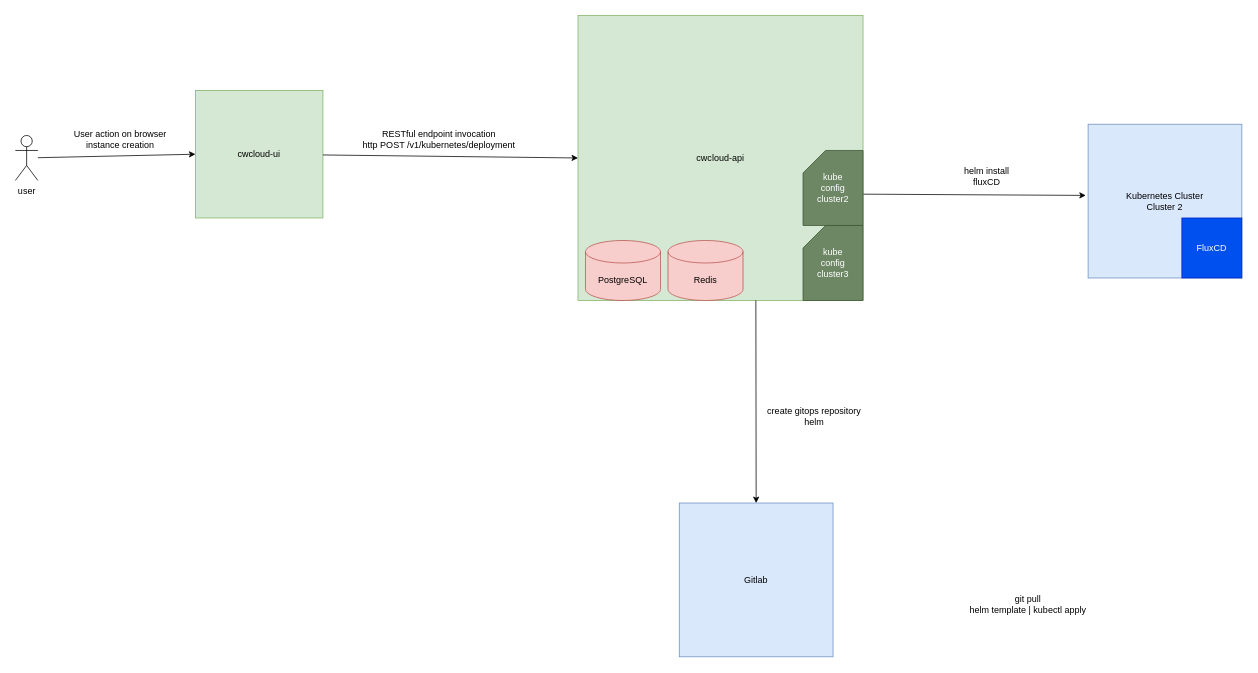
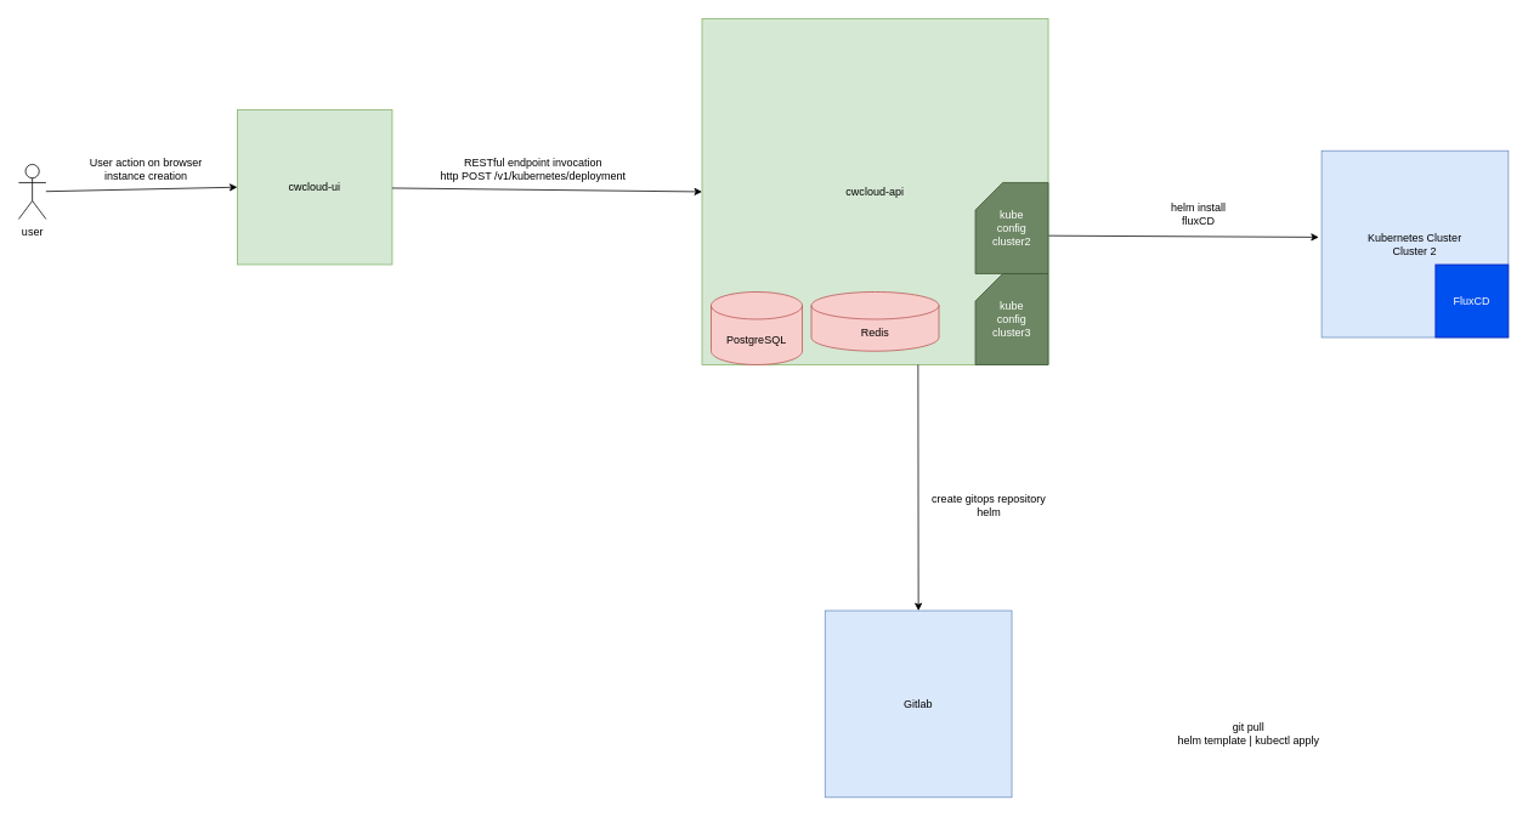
- <mxCell id="8" value="Redis" style="shape=cylinder3;whiteSpace=wrap;html=1;boundedLbl=1;backgroundOutline=1;size=15;fillColor=#f8cecc;strokeColor=#b85450;" parent="1" vertex="1"><mxGeometry x="890" y="320" width="100" height="80" as="geometry" /></mxCell>
+ <mxCell id="8" value="Redis" style="shape=cylinder3;whiteSpace=wrap;html=1;boundedLbl=1;backgroundOutline=1;size=15;fillColor=#f8cecc;strokeColor=#b85450;" parent="1" vertex="1"><mxGeometry x="890" y="320" width="140" height="65" as="geometry" /></mxCell>
